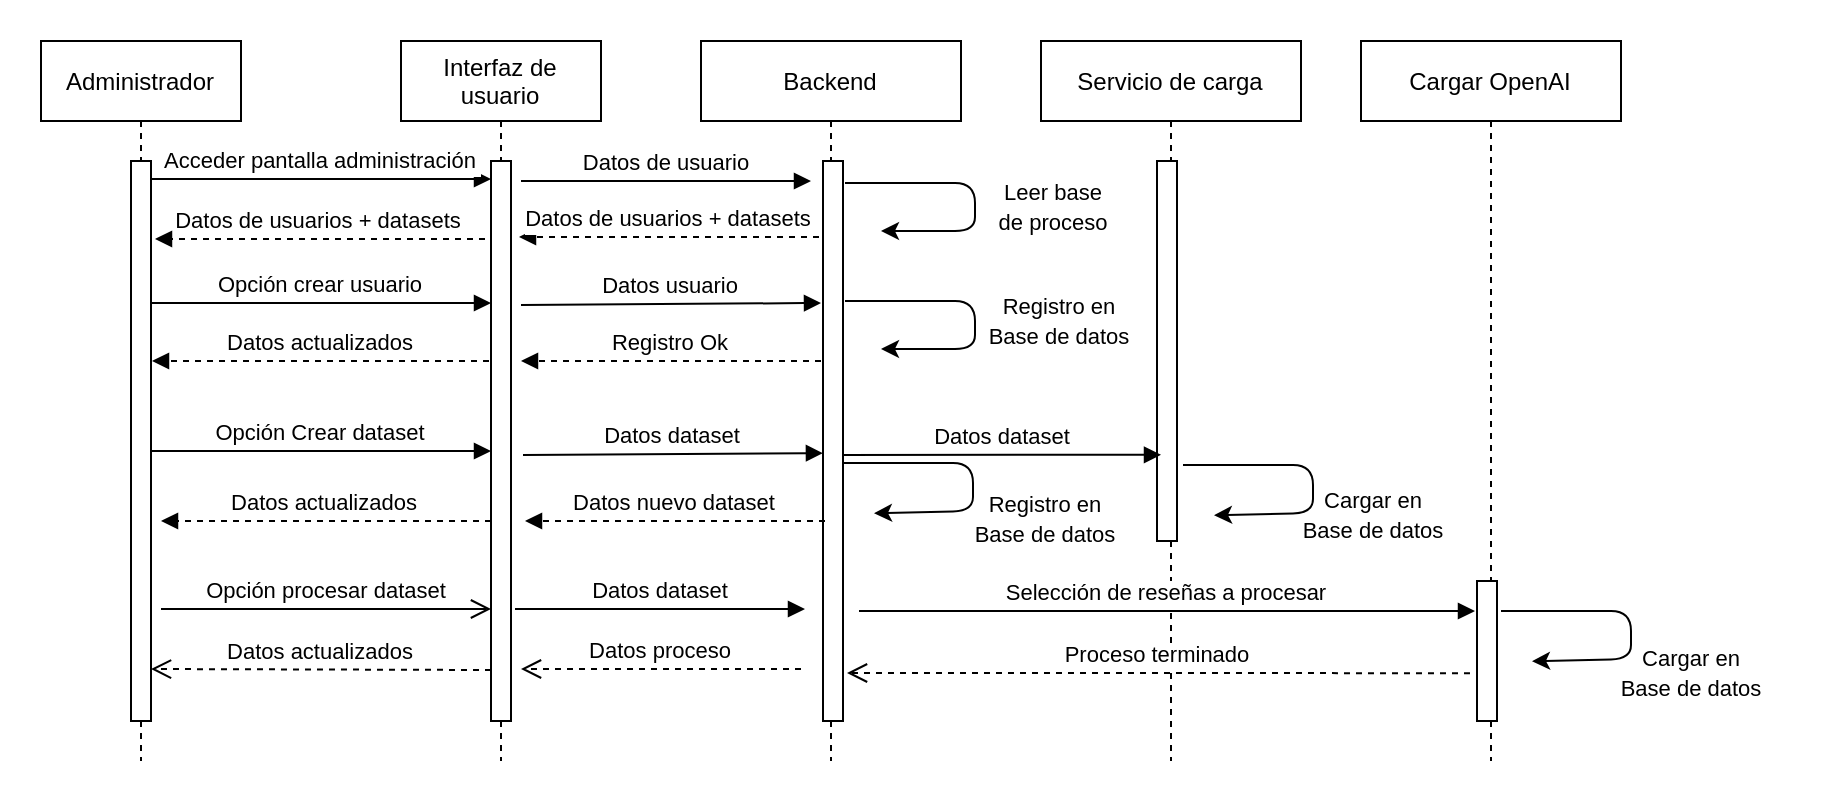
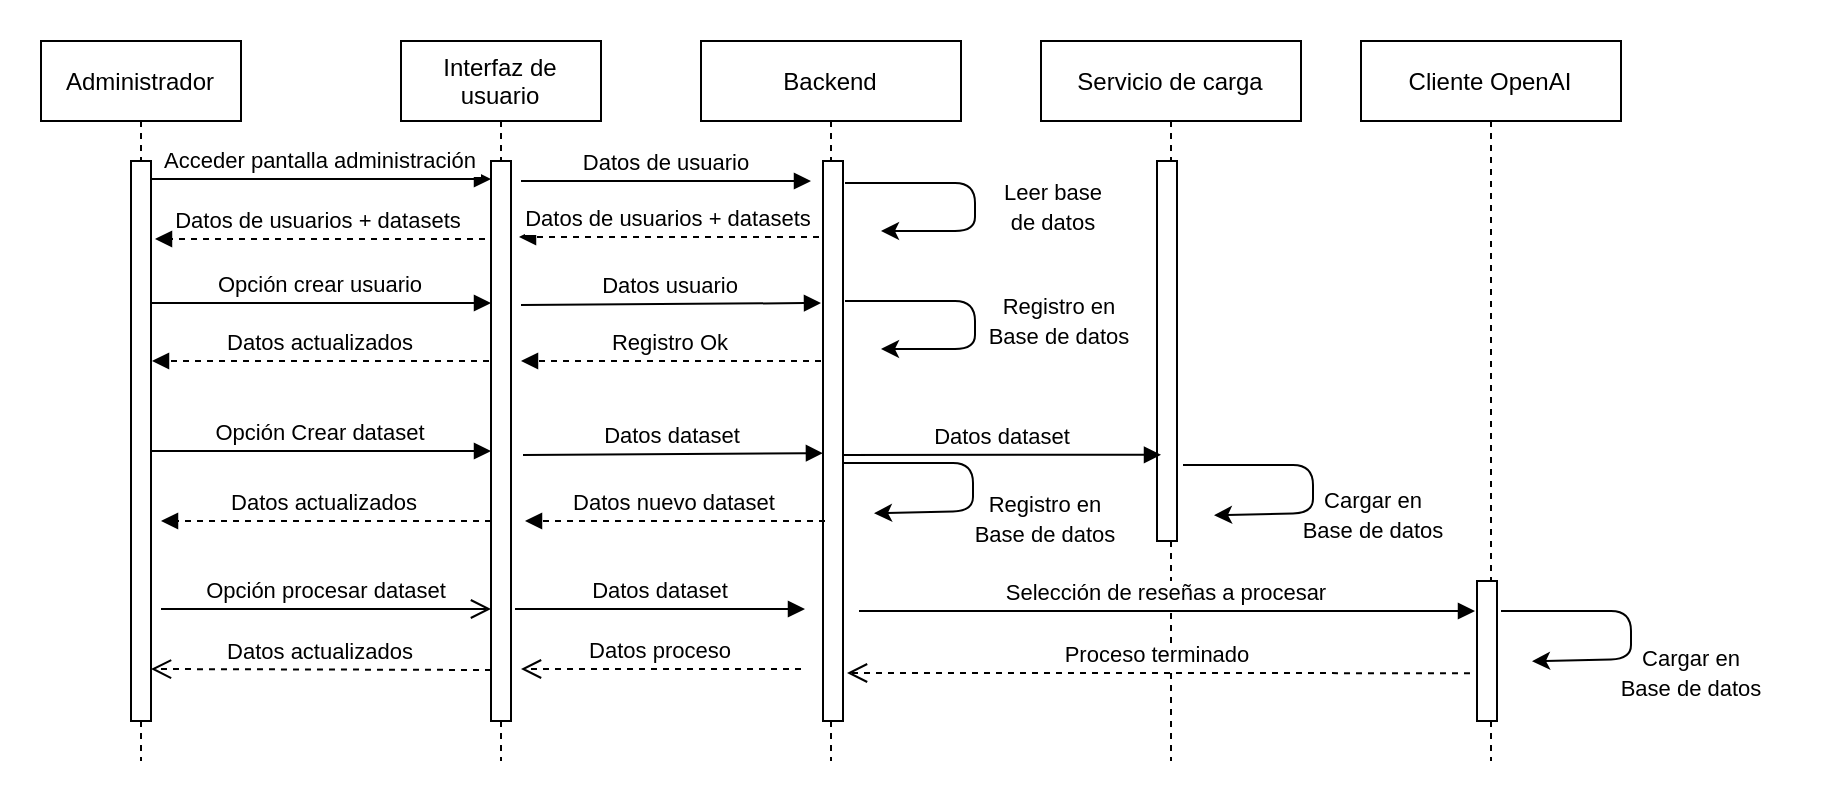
- <mxCell id="24" value="Cargar OpenAI" style="shape=umlLifeline;perimeter=lifelinePerimeter;container=1;collapsible=0;recursiveResize=0;rounded=0;shadow=0;strokeWidth=1;" vertex="1" parent="1"><mxGeometry x="680" y="20" width="130" height="360" as="geometry" /></mxCell>
+ <mxCell id="24" value="Cliente OpenAI" style="shape=umlLifeline;perimeter=lifelinePerimeter;container=1;collapsible=0;recursiveResize=0;rounded=0;shadow=0;strokeWidth=1;" vertex="1" parent="1"><mxGeometry x="680" y="20" width="130" height="360" as="geometry" /></mxCell>
- <mxCell id="22" value="&lt;font style=&quot;font-size: 11px;&quot;&gt;Leer base &lt;br&gt;de proceso&lt;/font&gt;" style="text;html=1;align=center;verticalAlign=middle;resizable=0;points=[];autosize=1;strokeColor=none;fillColor=none;" vertex="1" parent="1"><mxGeometry x="491" y="83" width="70" height="40" as="geometry" /></mxCell>
+ <mxCell id="22" value="&lt;font style=&quot;font-size: 11px;&quot;&gt;Leer base &lt;br&gt;de datos&lt;/font&gt;" style="text;html=1;align=center;verticalAlign=middle;resizable=0;points=[];autosize=1;strokeColor=none;fillColor=none;" vertex="1" parent="1"><mxGeometry x="491" y="83" width="70" height="40" as="geometry" /></mxCell>
